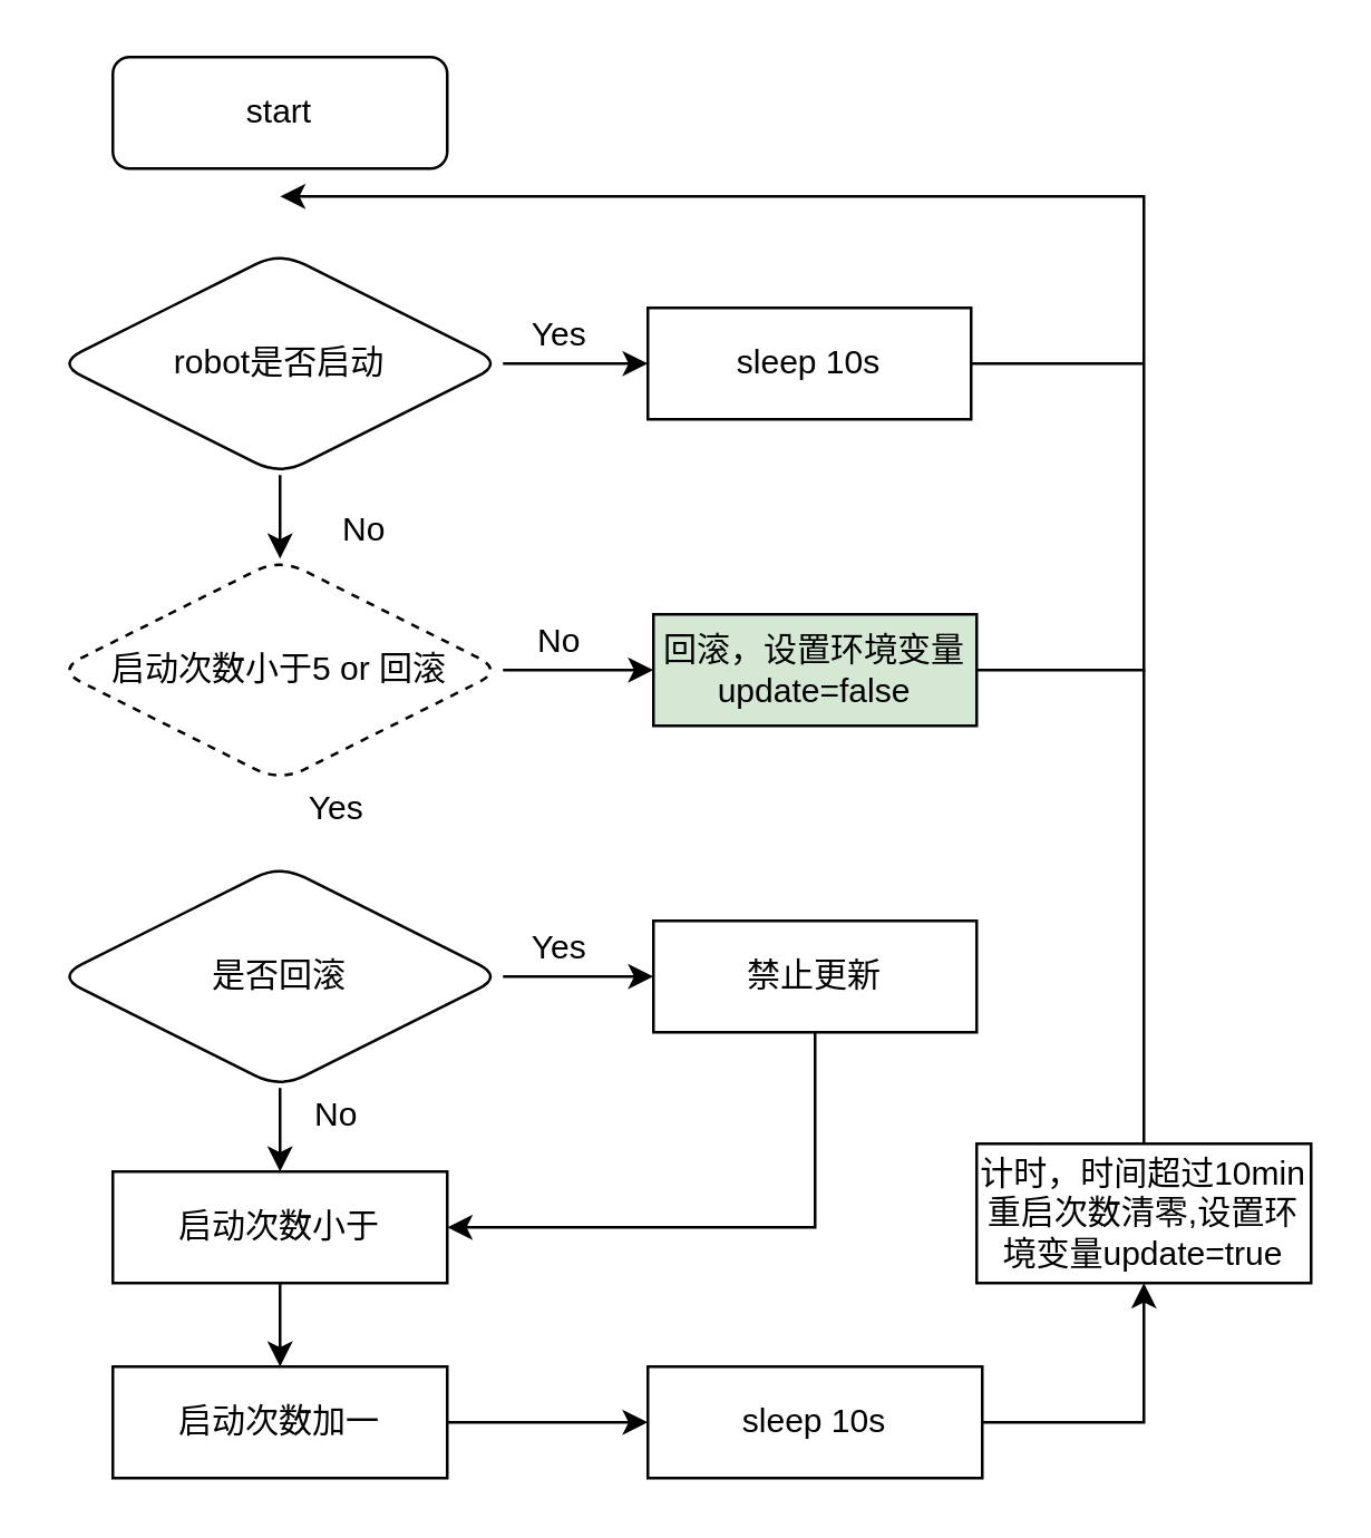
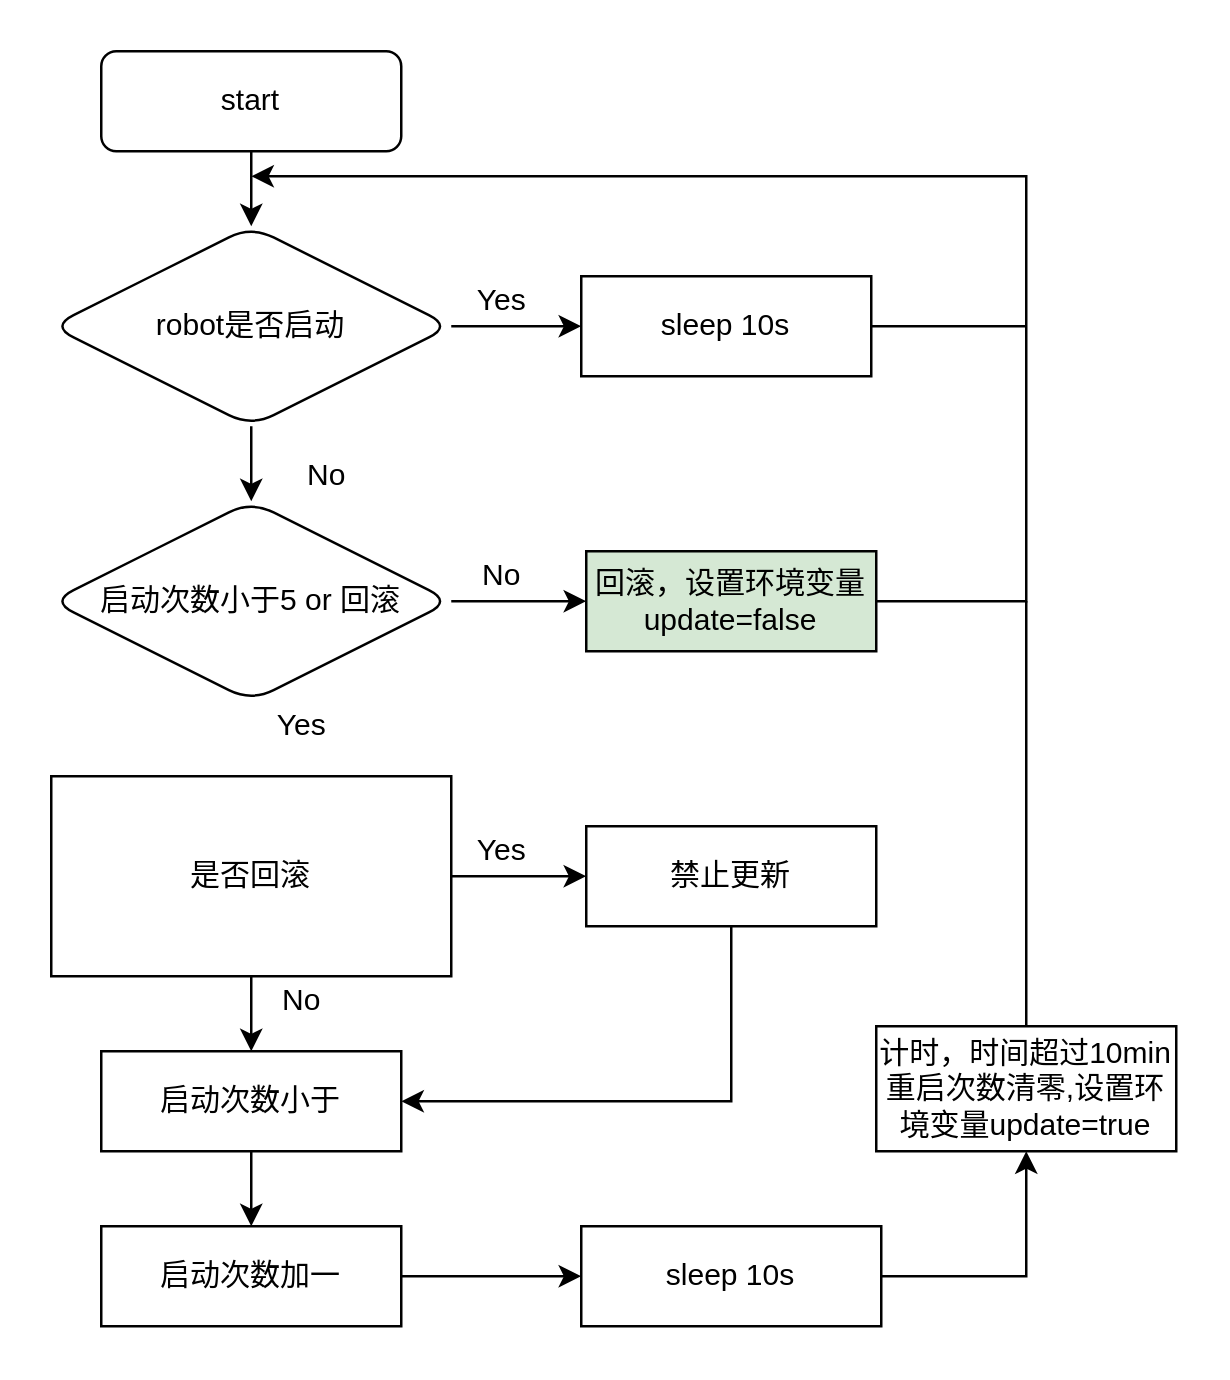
+ <mxCell id="2" value="" style="edgeStyle=orthogonalEdgeStyle;rounded=0;orthogonalLoop=1;jettySize=auto;html=1;entryX=0.5;entryY=0;entryDx=0;entryDy=0;" edge="1" parent="1" source="3" target="12"><mxGeometry relative="1" as="geometry"><mxPoint x="100" y="80" as="targetPoint" /></mxGeometry></mxCell>
- <mxCell id="5" value="启动次数小于5 or 回滚" style="rhombus;whiteSpace=wrap;html=1;rounded=1;shadow=0;strokeWidth=1;glass=0;dashed=1;" vertex="1" parent="1"><mxGeometry x="20" y="200" width="160" height="80" as="geometry" /></mxCell>
+ <mxCell id="5" value="启动次数小于5 or 回滚" style="rhombus;whiteSpace=wrap;html=1;rounded=1;shadow=0;strokeWidth=1;glass=0;" vertex="1" parent="1"><mxGeometry x="20" y="200" width="160" height="80" as="geometry" /></mxCell>
- <mxCell id="26" value="是否回滚" style="rhombus;whiteSpace=wrap;html=1;rounded=1;shadow=0;strokeWidth=1;glass=0;" vertex="1" parent="1"><mxGeometry x="20" y="310" width="160" height="80" as="geometry" /></mxCell>
+ <mxCell id="26" value="是否回滚" style="whiteSpace=wrap;html=1;shadow=0;strokeWidth=1;glass=0;rounded=0;" vertex="1" parent="1"><mxGeometry x="20" y="310" width="160" height="80" as="geometry" /></mxCell>
